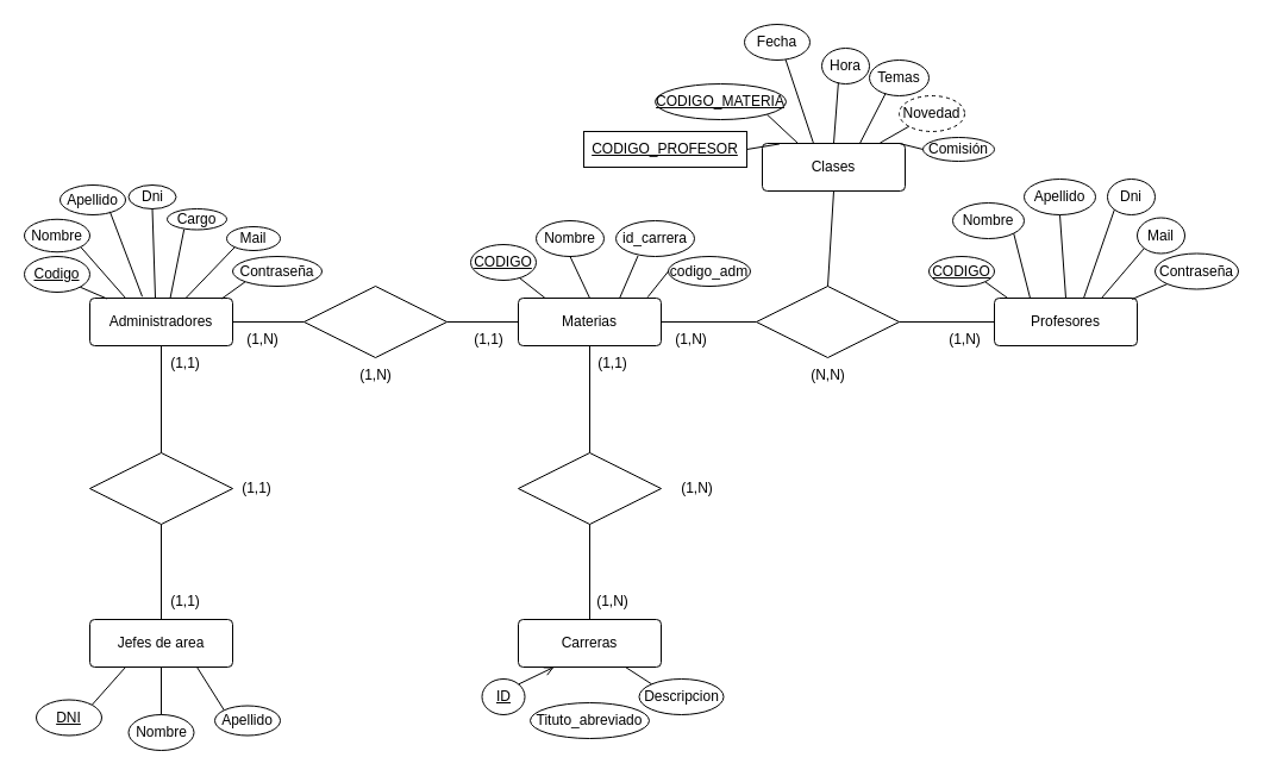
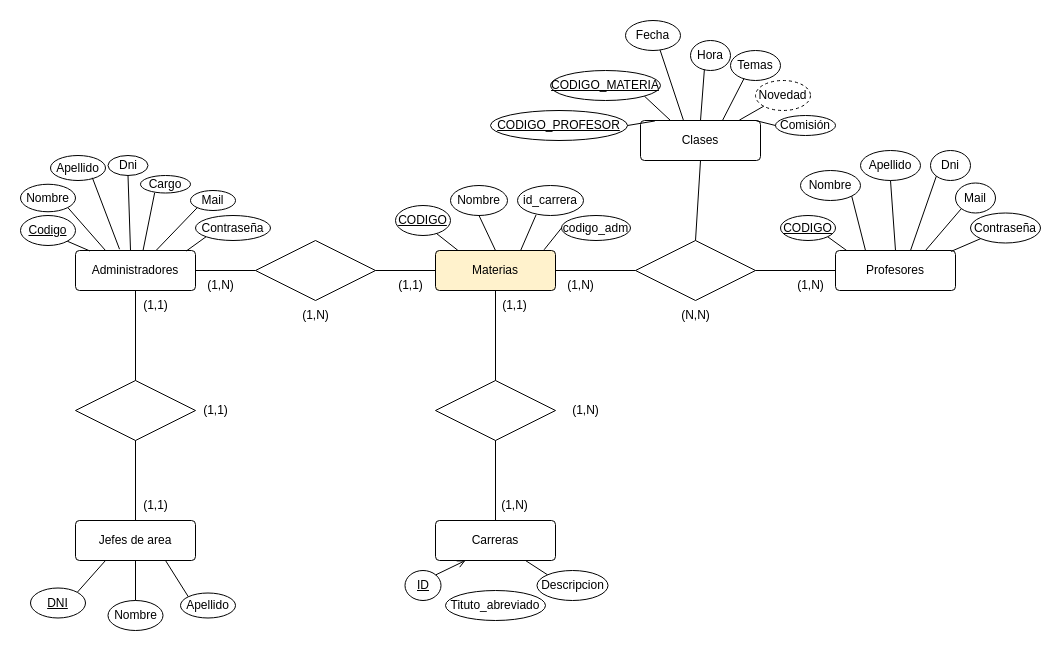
- <mxCell id="32" value="CODIGO_PROFESOR" style="whiteSpace=wrap;html=1;align=center;fontStyle=4;rounded=0;" parent="1" vertex="1"><mxGeometry x="490" y="110" width="137" height="30" as="geometry" /></mxCell>
+ <mxCell id="32" value="CODIGO_PROFESOR" style="ellipse;whiteSpace=wrap;html=1;align=center;fontStyle=4;" parent="1" vertex="1"><mxGeometry x="490" y="110" width="137" height="30" as="geometry" /></mxCell>
- <mxCell id="2" value="Materias" style="rounded=1;arcSize=10;whiteSpace=wrap;html=1;align=center;" parent="1" vertex="1"><mxGeometry x="435" y="250" width="120" height="40" as="geometry" /></mxCell>
+ <mxCell id="2" value="Materias" style="rounded=1;arcSize=10;whiteSpace=wrap;html=1;align=center;fillColor=#fff2cc;" parent="1" vertex="1"><mxGeometry x="435" y="250" width="120" height="40" as="geometry" /></mxCell>
